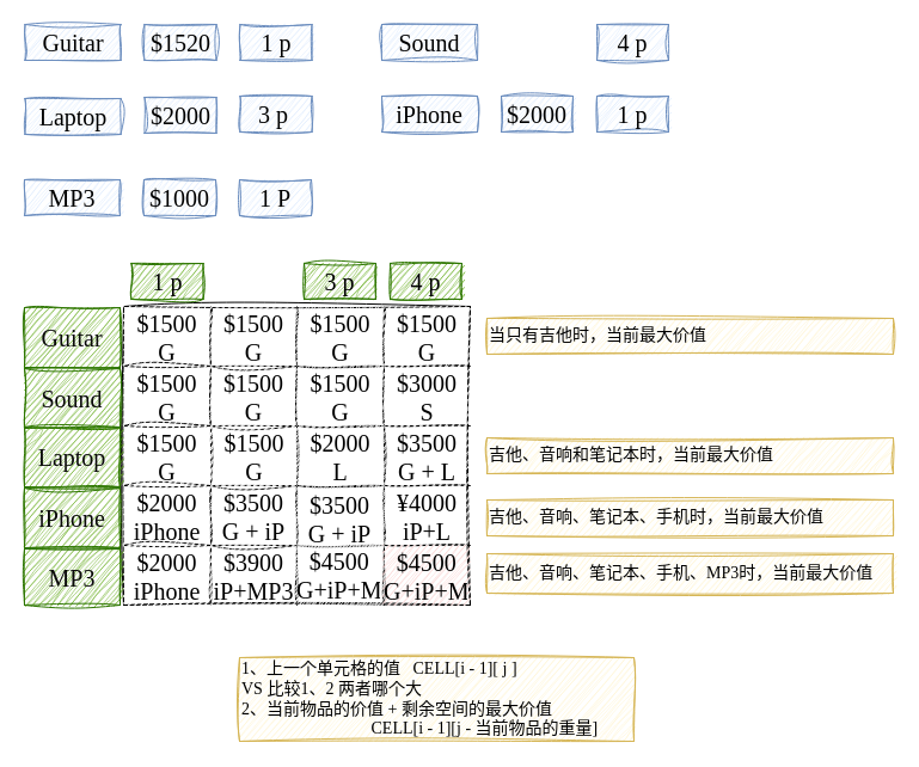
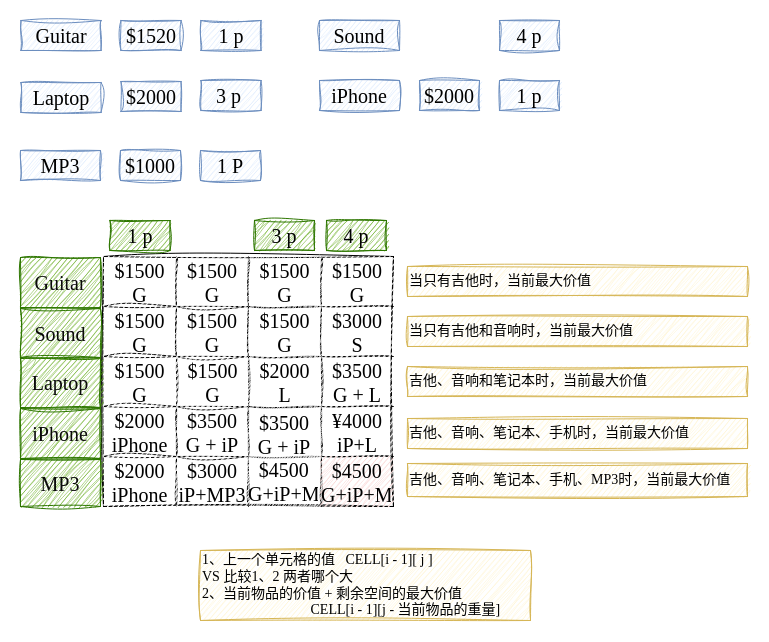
+ <mxCell id="53" value="当只有吉他和音响时，当前最大价值" style="text;strokeColor=#d6b656;align=left;fillColor=#fff2cc;html=1;verticalAlign=middle;whiteSpace=wrap;rounded=0;fontSize=14;fontFamily=Verdana;sketch=1;curveFitting=1;jiggle=2;" vertex="1" parent="1"><mxGeometry x="407" y="316" width="340" height="30" as="geometry" /></mxCell>
- <mxCell id="25" value="$3900&lt;br&gt;iP+MP3" style="shape=partialRectangle;html=1;whiteSpace=wrap;connectable=0;overflow=hidden;top=0;left=0;bottom=0;right=0;pointerEvents=1;hachureGap=4;fontFamily=Architects Daughter;fontSource=https%3A%2F%2Ffonts.googleapis.com%2Fcss%3Ffamily%3DArchitects%2BDaughter;fontSize=20;swimlaneLine=1;shadow=0;fillStyle=hatch;sketch=1;curveFitting=1;jiggle=2;" vertex="1" parent="23"><mxGeometry x="73" width="72" height="50" as="geometry"><mxRectangle width="72" height="50" as="alternateBounds" /></mxGeometry></mxCell>
+ <mxCell id="25" value="$3000&lt;br&gt;iP+MP3" style="shape=partialRectangle;html=1;whiteSpace=wrap;connectable=0;overflow=hidden;top=0;left=0;bottom=0;right=0;pointerEvents=1;hachureGap=4;fontFamily=Architects Daughter;fontSource=https%3A%2F%2Ffonts.googleapis.com%2Fcss%3Ffamily%3DArchitects%2BDaughter;fontSize=20;swimlaneLine=1;shadow=0;fillStyle=hatch;sketch=1;curveFitting=1;jiggle=2;" vertex="1" parent="23"><mxGeometry x="73" width="72" height="50" as="geometry"><mxRectangle width="72" height="50" as="alternateBounds" /></mxGeometry></mxCell>
